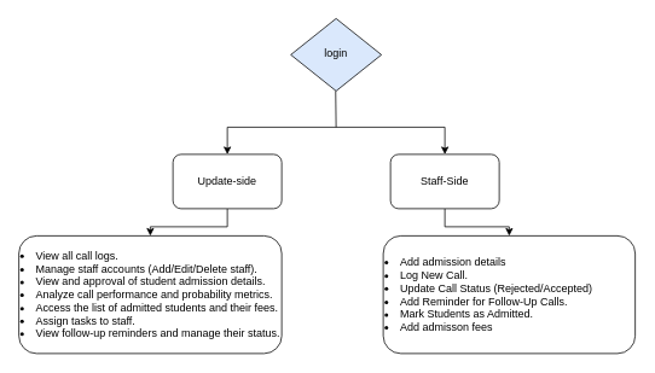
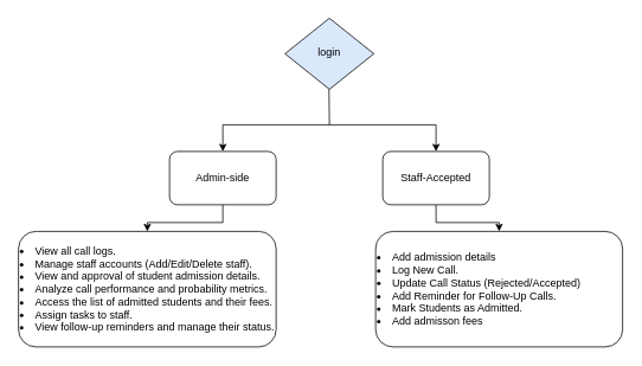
- <mxCell id="8" value="Update-side" style="rounded=1;whiteSpace=wrap;html=1;" parent="1" vertex="1"><mxGeometry x="190" y="170" width="120" height="60" as="geometry" /></mxCell>
+ <mxCell id="8" value="Admin-side" style="rounded=1;whiteSpace=wrap;html=1;" parent="1" vertex="1"><mxGeometry x="190" y="170" width="120" height="60" as="geometry" /></mxCell>
- <mxCell id="10" value="Staff-Side" style="rounded=1;whiteSpace=wrap;html=1;" parent="1" vertex="1"><mxGeometry x="430" y="170" width="120" height="60" as="geometry" /></mxCell>
+ <mxCell id="10" value="Staff-Accepted" style="rounded=1;whiteSpace=wrap;html=1;" parent="1" vertex="1"><mxGeometry x="430" y="170" width="120" height="60" as="geometry" /></mxCell>
